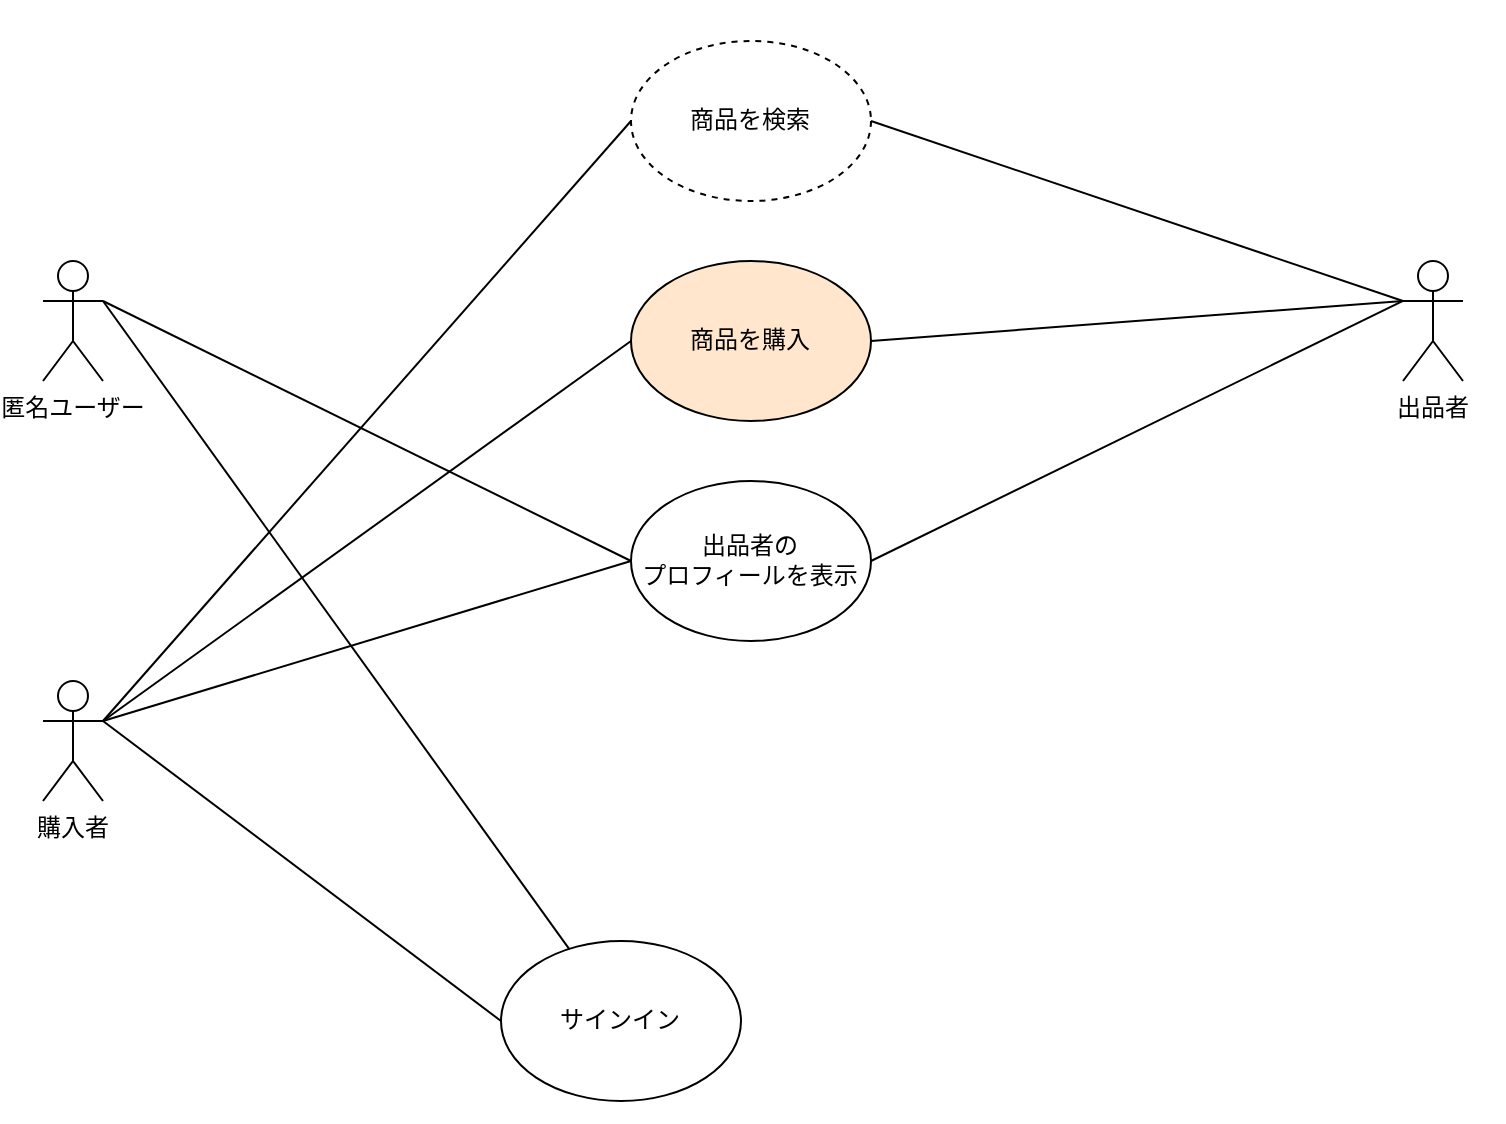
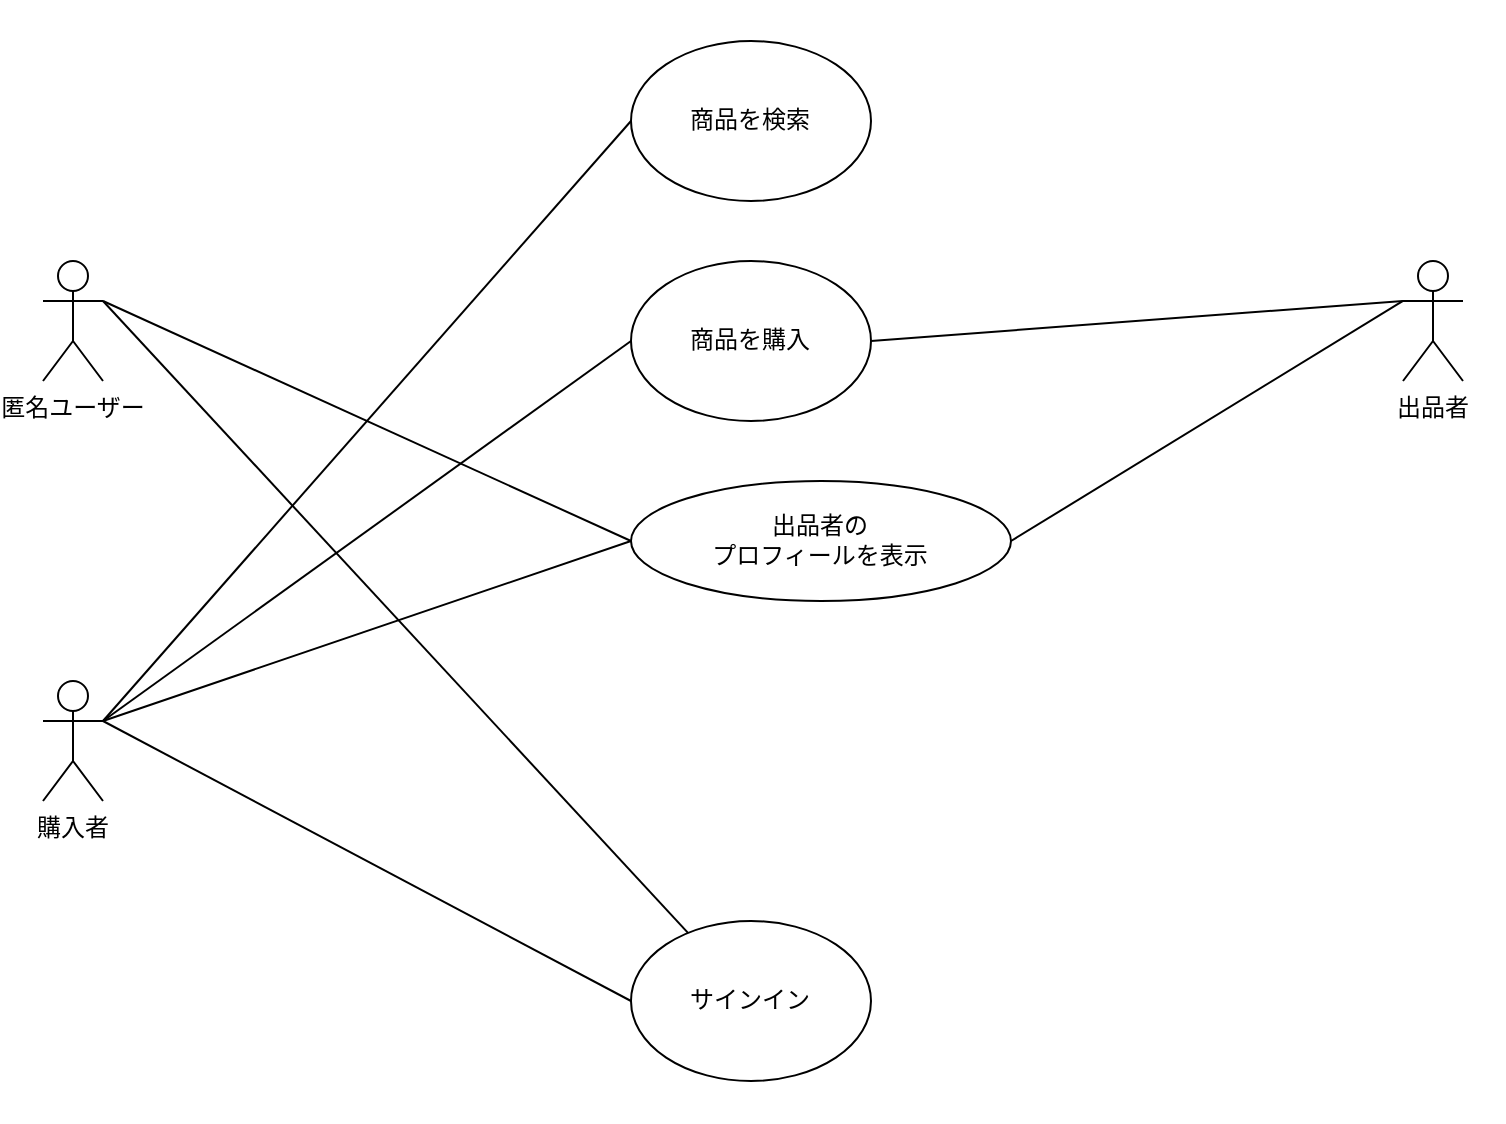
- <mxCell id="5" value="商品を検索" style="ellipse;whiteSpace=wrap;html=1;dashed=1;" vertex="1" parent="1"><mxGeometry x="314" y="20" width="120" height="80" as="geometry" /></mxCell>
+ <mxCell id="5" value="商品を検索" style="ellipse;whiteSpace=wrap;html=1;" vertex="1" parent="1"><mxGeometry x="314" y="20" width="120" height="80" as="geometry" /></mxCell>
- <mxCell id="15" value="" style="endArrow=none;html=1;entryX=0;entryY=0.333;entryDx=0;entryDy=0;entryPerimeter=0;exitX=1;exitY=0.5;exitDx=0;exitDy=0;" edge="1" parent="1" source="5" target="4"><mxGeometry width="50" height="50" relative="1" as="geometry"><mxPoint x="60" y="370" as="sourcePoint" /><mxPoint x="324" y="510" as="targetPoint" /></mxGeometry></mxCell>
- <mxCell id="6" value="商品を購入" style="ellipse;whiteSpace=wrap;html=1;fillColor=#ffe6cc;" vertex="1" parent="1"><mxGeometry x="314" y="130" width="120" height="80" as="geometry" /></mxCell>
+ <mxCell id="6" value="商品を購入" style="ellipse;whiteSpace=wrap;html=1;" vertex="1" parent="1"><mxGeometry x="314" y="130" width="120" height="80" as="geometry" /></mxCell>
- <mxCell id="7" value="出品者の&lt;br&gt;プロフィールを表示" style="ellipse;whiteSpace=wrap;html=1;" vertex="1" parent="1"><mxGeometry x="314" y="240" width="120" height="80" as="geometry" /></mxCell>
+ <mxCell id="7" value="出品者の&lt;br&gt;プロフィールを表示" style="ellipse;whiteSpace=wrap;html=1;" vertex="1" parent="1"><mxGeometry x="314" y="240" width="190" height="60" as="geometry" /></mxCell>
- <mxCell id="8" value="サインイン" style="ellipse;whiteSpace=wrap;html=1;" vertex="1" parent="1"><mxGeometry x="249" y="470" width="120" height="80" as="geometry" /></mxCell>
+ <mxCell id="8" value="サインイン" style="ellipse;whiteSpace=wrap;html=1;" vertex="1" parent="1"><mxGeometry x="314" y="460" width="120" height="80" as="geometry" /></mxCell>
